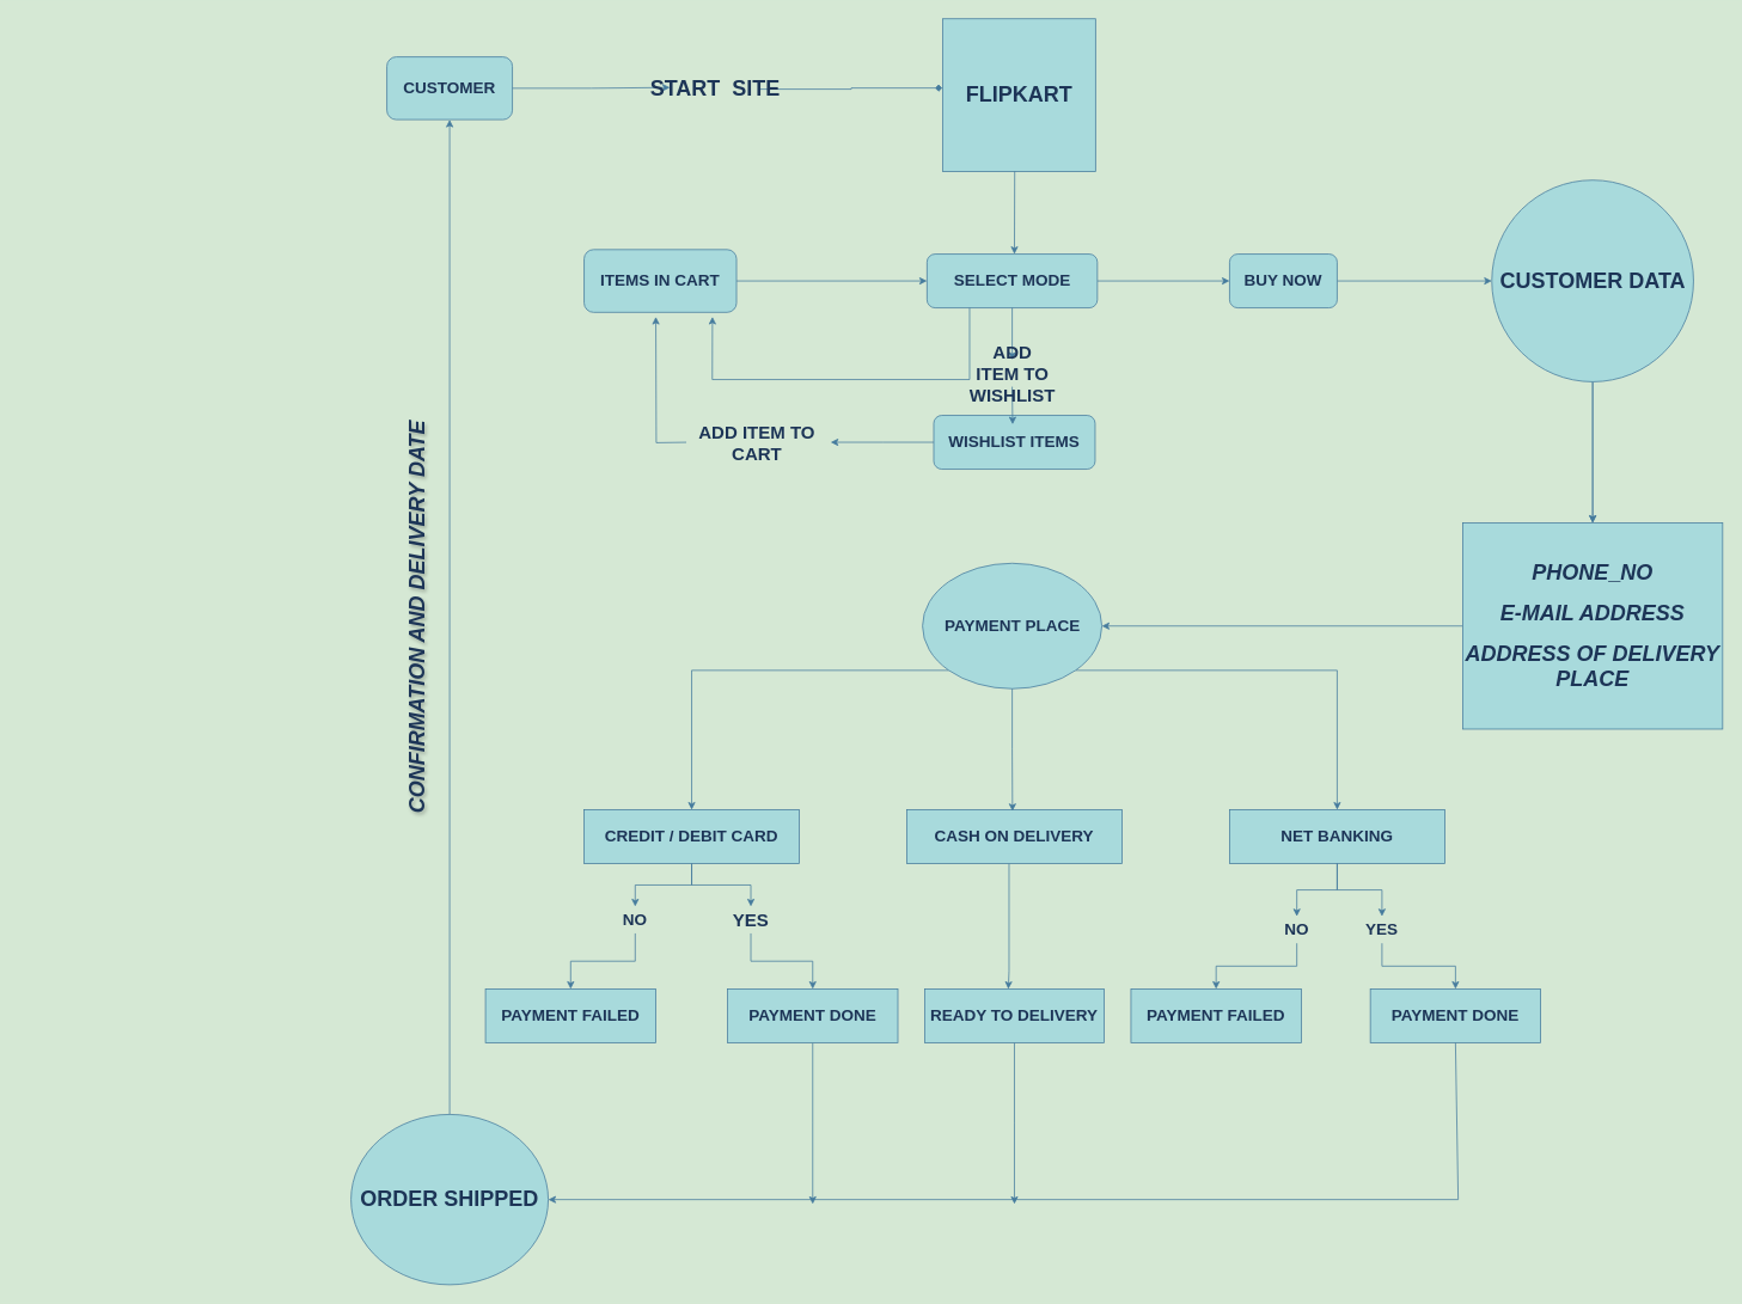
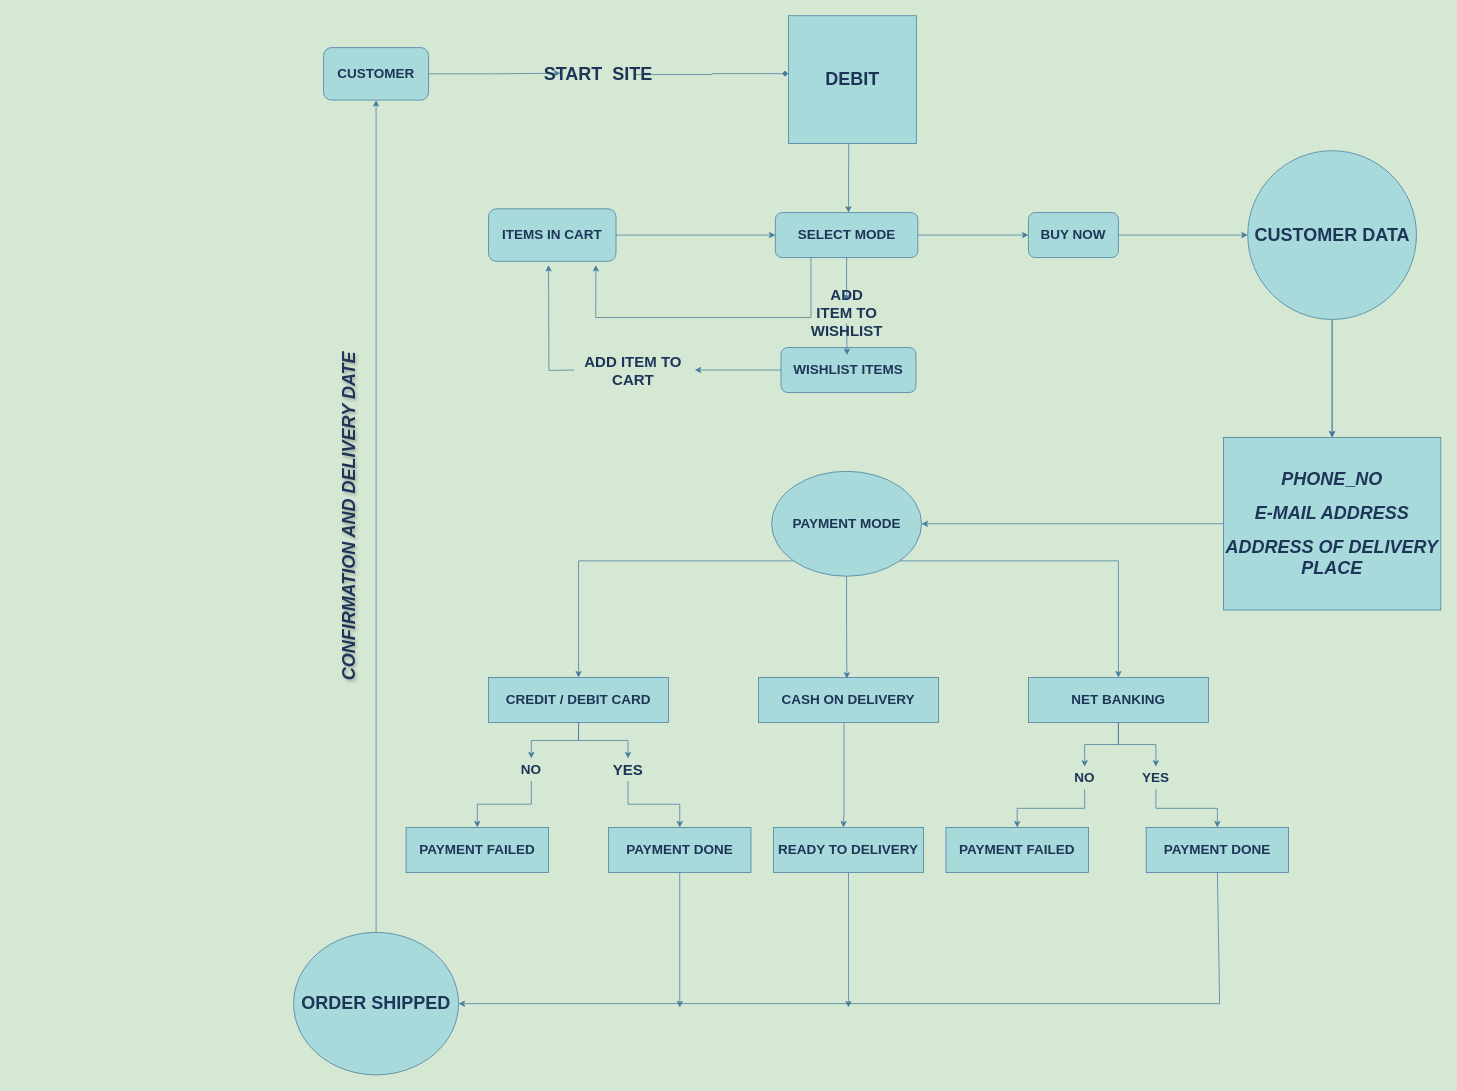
- <mxCell id="3" value="&lt;h1 style=&quot;line-height: 660%;&quot;&gt;FLIPKART&lt;/h1&gt;" style="whiteSpace=wrap;html=1;aspect=fixed;labelBackgroundColor=none;fillColor=#A8DADC;strokeColor=#457B9D;fontColor=#1D3557;" vertex="1" parent="1"><mxGeometry x="1051" y="20.5" width="170.5" height="170.5" as="geometry" /></mxCell>
+ <mxCell id="3" value="&lt;h1 style=&quot;line-height: 660%;&quot;&gt;DEBIT&lt;/h1&gt;" style="whiteSpace=wrap;html=1;aspect=fixed;labelBackgroundColor=none;fillColor=#A8DADC;strokeColor=#457B9D;fontColor=#1D3557;" vertex="1" parent="1"><mxGeometry x="1051" y="20.5" width="170.5" height="170.5" as="geometry" /></mxCell>
- <mxCell id="20" value="&lt;h2&gt;PAYMENT PLACE&lt;/h2&gt;" style="ellipse;whiteSpace=wrap;html=1;labelBackgroundColor=none;fillColor=#A8DADC;strokeColor=#457B9D;fontColor=#1D3557;" vertex="1" parent="1"><mxGeometry x="1028.5" y="628" width="200" height="140" as="geometry" /></mxCell>
+ <mxCell id="20" value="&lt;h2&gt;PAYMENT MODE&lt;/h2&gt;" style="ellipse;whiteSpace=wrap;html=1;labelBackgroundColor=none;fillColor=#A8DADC;strokeColor=#457B9D;fontColor=#1D3557;" vertex="1" parent="1"><mxGeometry x="1028.5" y="628" width="200" height="140" as="geometry" /></mxCell>
